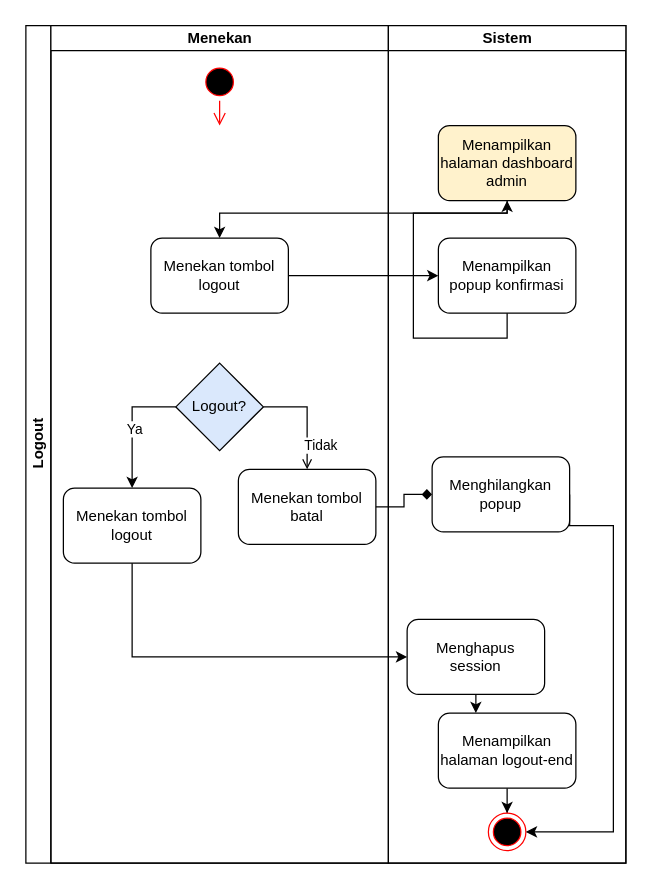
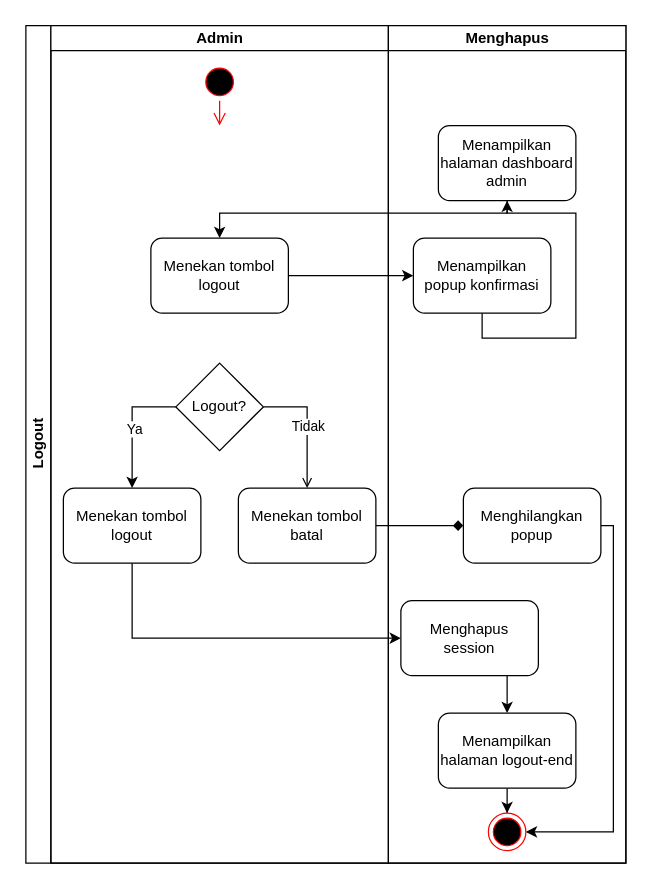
- <mxCell id="3" value="Menekan" style="swimlane;html=1;startSize=20;" parent="2" vertex="1"><mxGeometry x="20" width="270" height="670" as="geometry" /></mxCell>
+ <mxCell id="3" value="Admin" style="swimlane;html=1;startSize=20;" parent="2" vertex="1"><mxGeometry x="20" width="270" height="670" as="geometry" /></mxCell>
- <mxCell id="14" value="Sistem" style="swimlane;html=1;startSize=20;" parent="2" vertex="1"><mxGeometry x="290" width="190" height="670" as="geometry" /></mxCell>
+ <mxCell id="14" value="Menghapus" style="swimlane;html=1;startSize=20;" parent="2" vertex="1"><mxGeometry x="290" width="190" height="670" as="geometry" /></mxCell>
- <mxCell id="18" value="Menampilkan halaman dashboard admin" style="rounded=1;whiteSpace=wrap;html=1;fillColor=#fff2cc;" parent="14" vertex="1"><mxGeometry x="40" y="80" width="110" height="60" as="geometry" /></mxCell>
+ <mxCell id="18" value="Menampilkan halaman dashboard admin" style="rounded=1;whiteSpace=wrap;html=1;" parent="14" vertex="1"><mxGeometry x="40" y="80" width="110" height="60" as="geometry" /></mxCell>
- <mxCell id="17" value="Menampilkan popup konfirmasi" style="rounded=1;whiteSpace=wrap;html=1;" vertex="1" parent="14"><mxGeometry x="40" y="170" width="110" height="60" as="geometry" /></mxCell>
+ <mxCell id="17" value="Menampilkan popup konfirmasi" style="rounded=1;whiteSpace=wrap;html=1;" vertex="1" parent="14"><mxGeometry x="20" y="170" width="110" height="60" as="geometry" /></mxCell>
- <mxCell id="10" value="Logout?" style="rhombus;whiteSpace=wrap;html=1;fillColor=#dae8fc;" vertex="1" parent="3"><mxGeometry x="100" y="270" width="70" height="70" as="geometry" /></mxCell>
+ <mxCell id="10" value="Logout?" style="rhombus;whiteSpace=wrap;html=1;" vertex="1" parent="3"><mxGeometry x="100" y="270" width="70" height="70" as="geometry" /></mxCell>
- <mxCell id="23" value="Menghilangkan popup" style="rounded=1;whiteSpace=wrap;html=1;" vertex="1" parent="14"><mxGeometry x="35" y="345" width="110" height="60" as="geometry" /></mxCell>
+ <mxCell id="23" value="Menghilangkan popup" style="rounded=1;whiteSpace=wrap;html=1;" vertex="1" parent="14"><mxGeometry x="60" y="370" width="110" height="60" as="geometry" /></mxCell>
- <mxCell id="13" value="Menekan tombol batal" style="rounded=1;whiteSpace=wrap;html=1;" vertex="1" parent="3"><mxGeometry x="150" y="355" width="110" height="60" as="geometry" /></mxCell>
+ <mxCell id="13" value="Menekan tombol batal" style="rounded=1;whiteSpace=wrap;html=1;" vertex="1" parent="3"><mxGeometry x="150" y="370" width="110" height="60" as="geometry" /></mxCell>
- <mxCell id="16" value="Menghapus&lt;br&gt;session" style="rounded=1;whiteSpace=wrap;html=1;" vertex="1" parent="14"><mxGeometry x="15" y="475" width="110" height="60" as="geometry" /></mxCell>
+ <mxCell id="16" value="Menghapus&lt;br&gt;session" style="rounded=1;whiteSpace=wrap;html=1;" vertex="1" parent="14"><mxGeometry x="10" y="460" width="110" height="60" as="geometry" /></mxCell>
